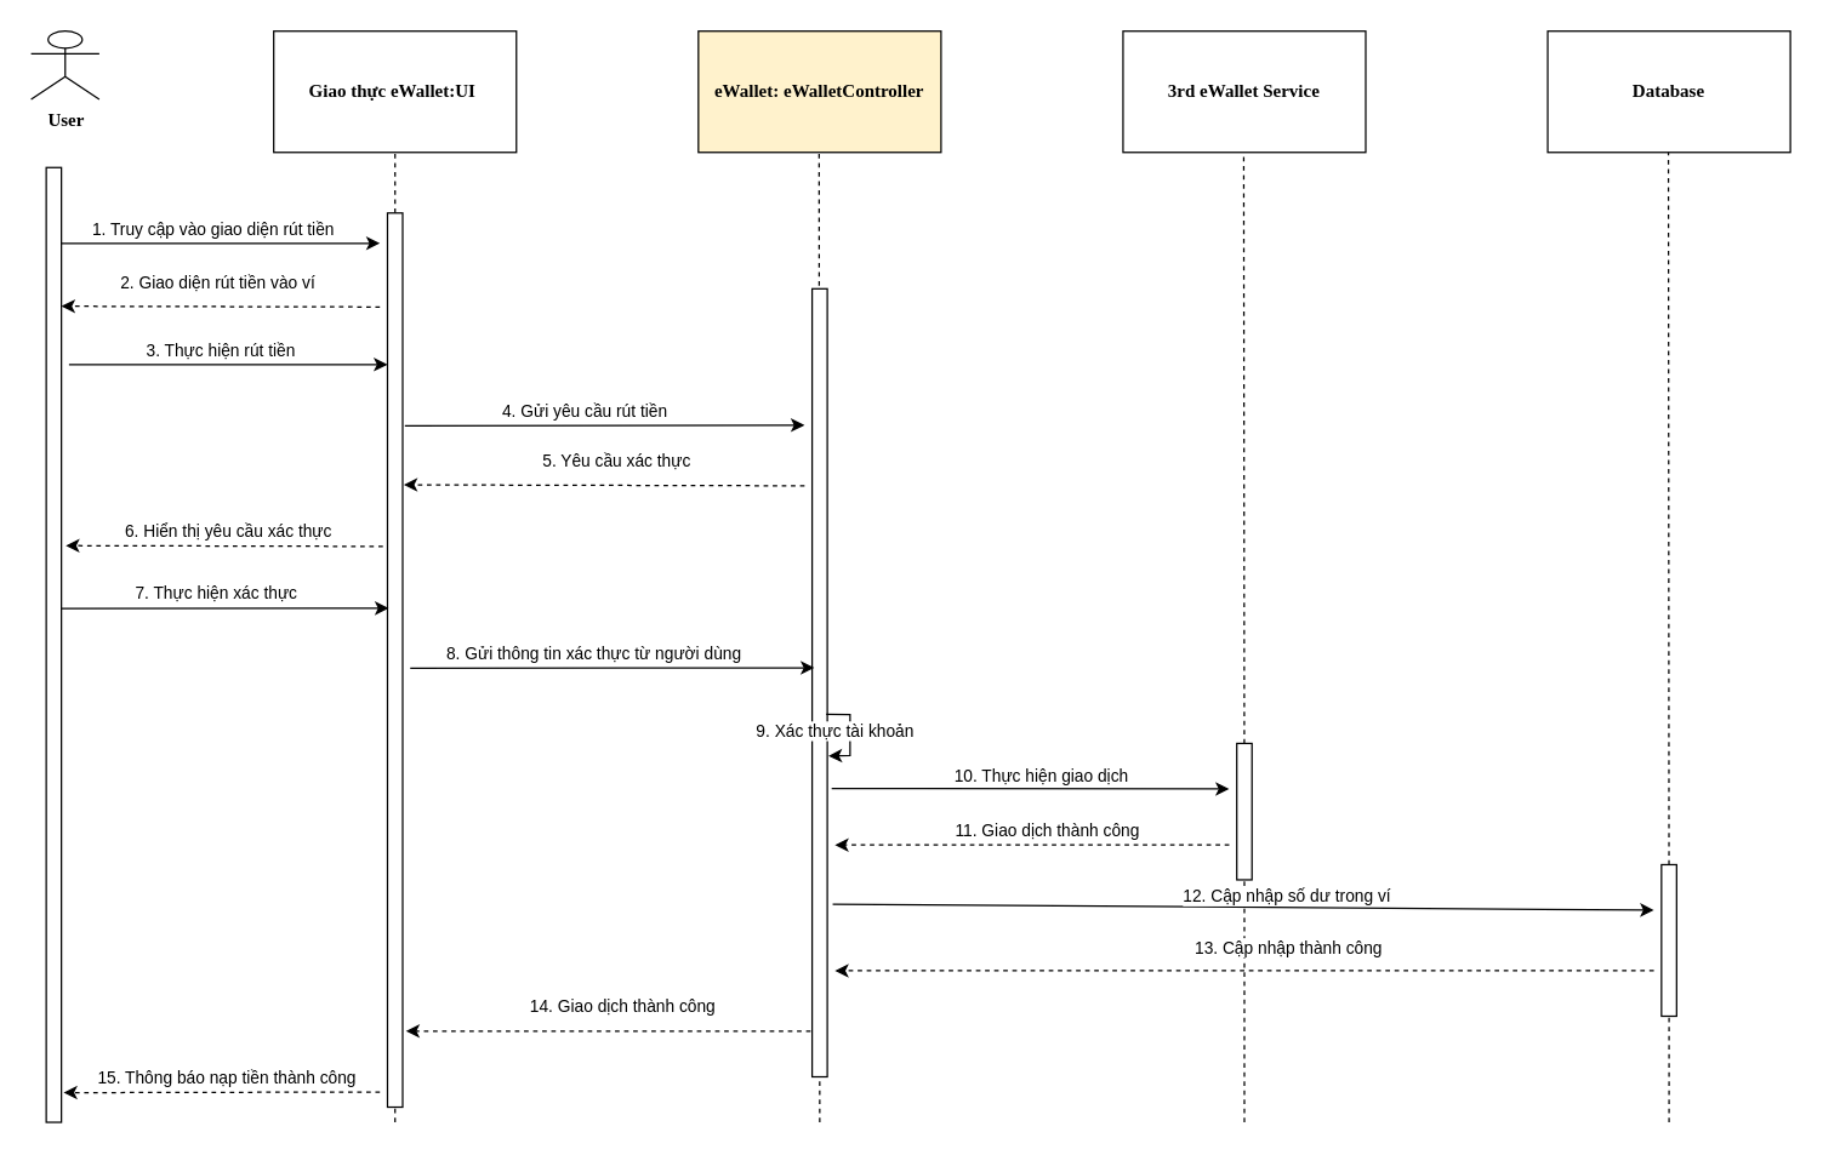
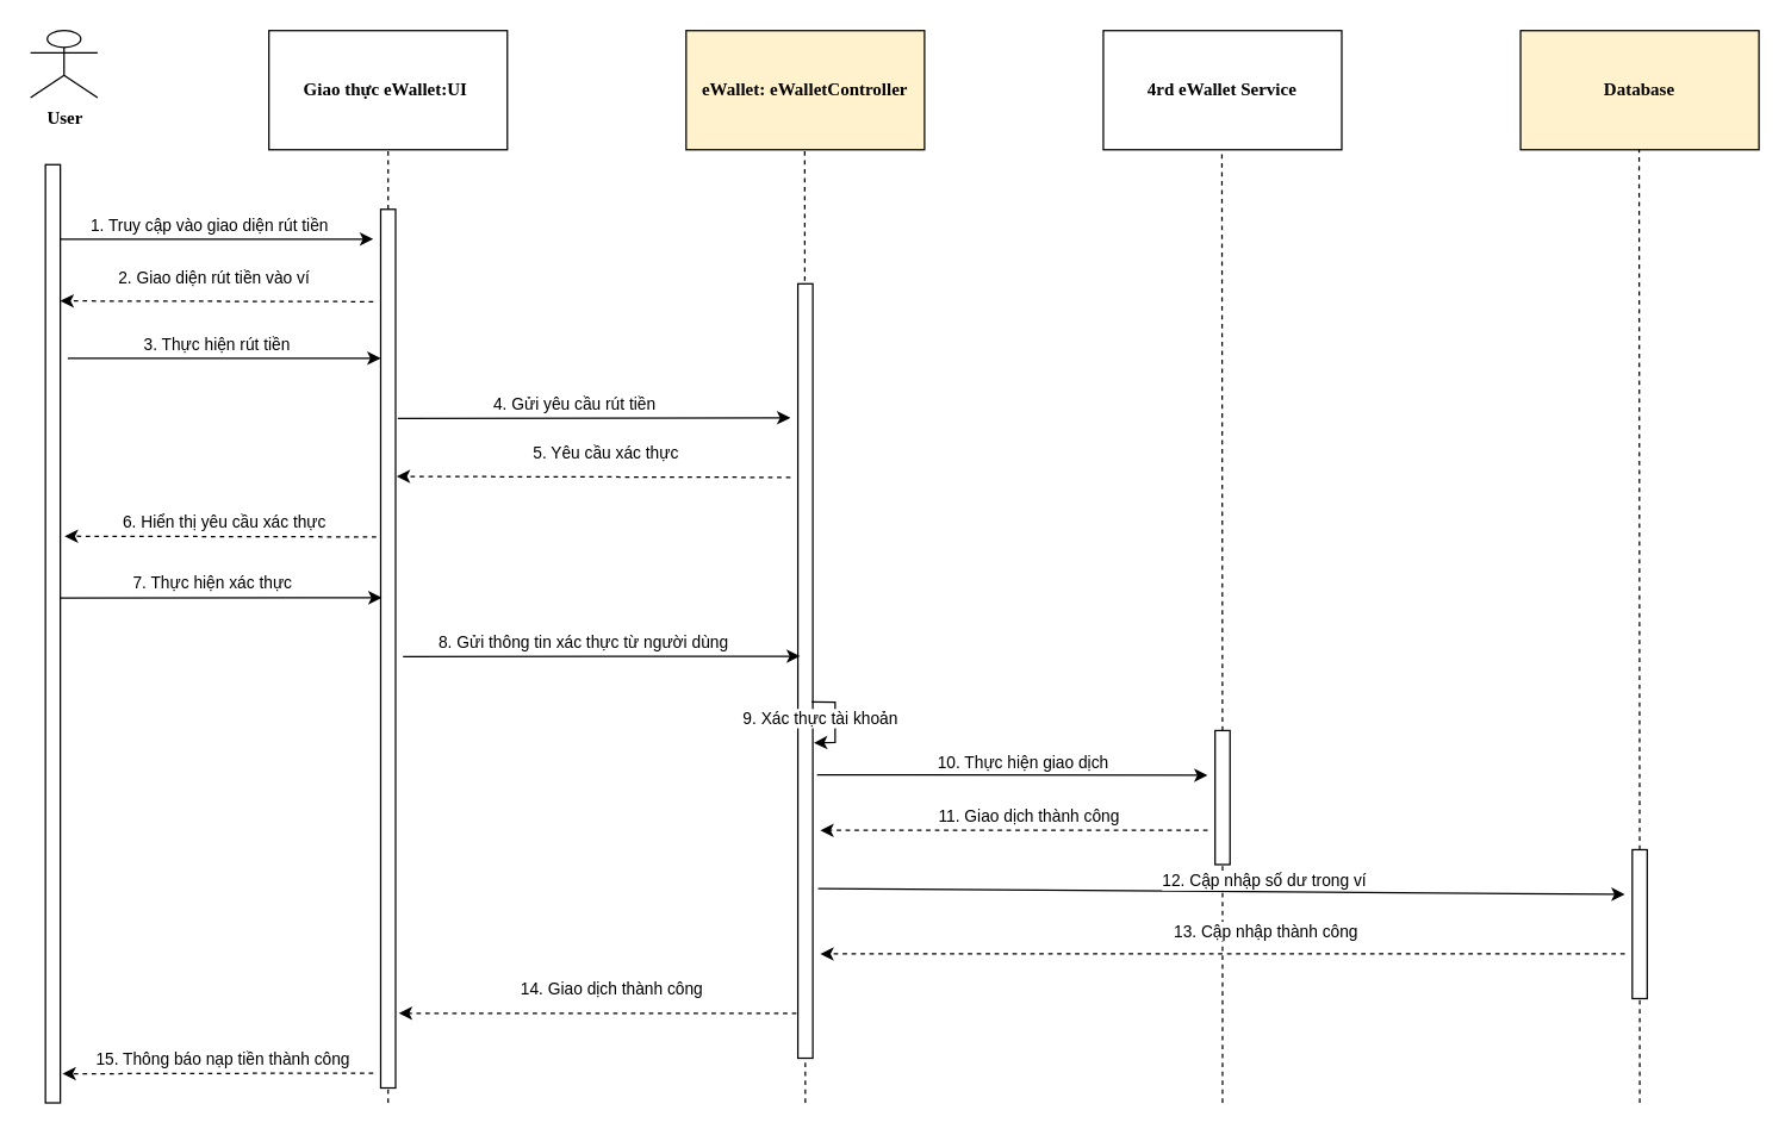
- <mxCell id="6" value="3rd eWallet Service" style="rounded=0;whiteSpace=wrap;html=1;fontFamily=Verdana;fontStyle=1" parent="1" vertex="1"><mxGeometry x="740" y="20" width="160" height="80" as="geometry" /></mxCell>
+ <mxCell id="6" value="4rd eWallet Service" style="rounded=0;whiteSpace=wrap;html=1;fontFamily=Verdana;fontStyle=1" parent="1" vertex="1"><mxGeometry x="740" y="20" width="160" height="80" as="geometry" /></mxCell>
- <mxCell id="5" value="Database" style="rounded=0;whiteSpace=wrap;html=1;fontFamily=Verdana;fontStyle=1" parent="1" vertex="1"><mxGeometry x="1020" y="20" width="160" height="80" as="geometry" /></mxCell>
+ <mxCell id="5" value="Database" style="rounded=0;whiteSpace=wrap;html=1;fontFamily=Verdana;fontStyle=1;fillColor=#fff2cc;" parent="1" vertex="1"><mxGeometry x="1020" y="20" width="160" height="80" as="geometry" /></mxCell>
